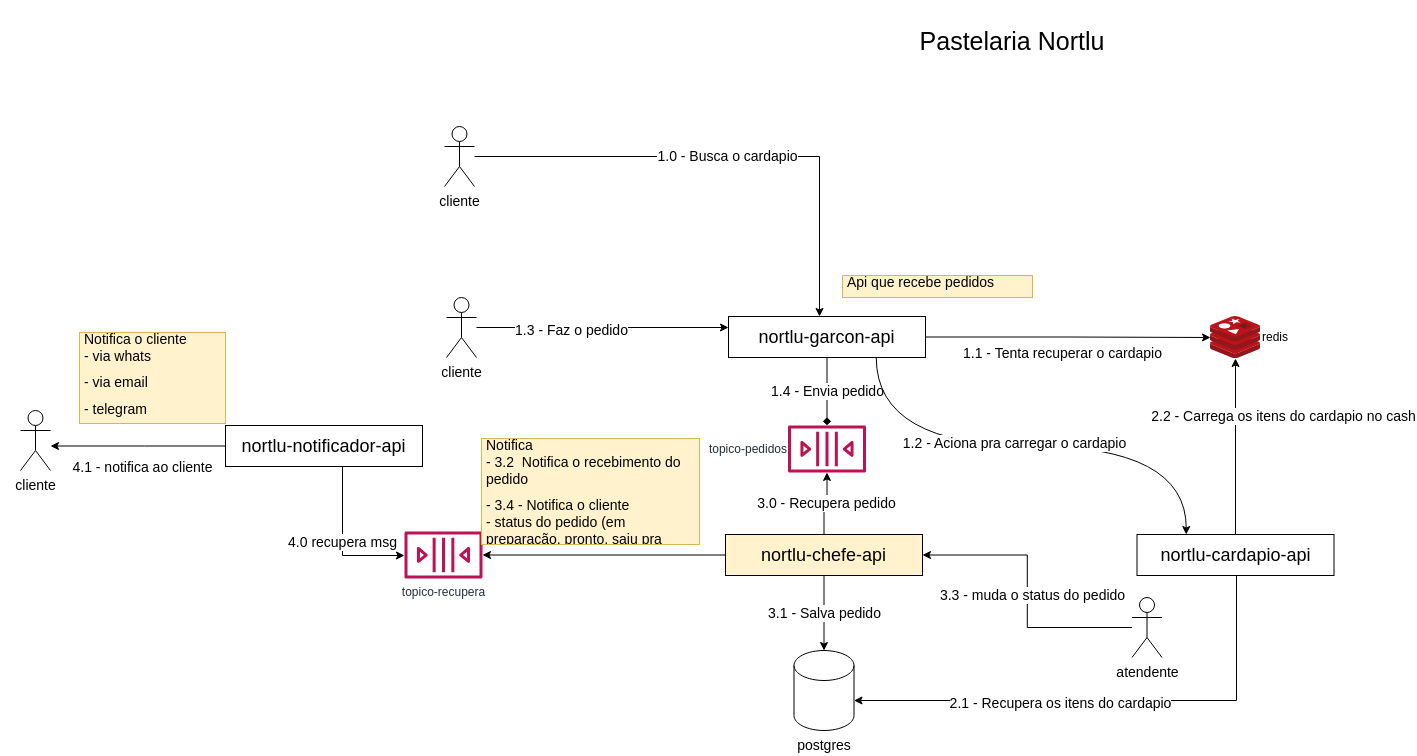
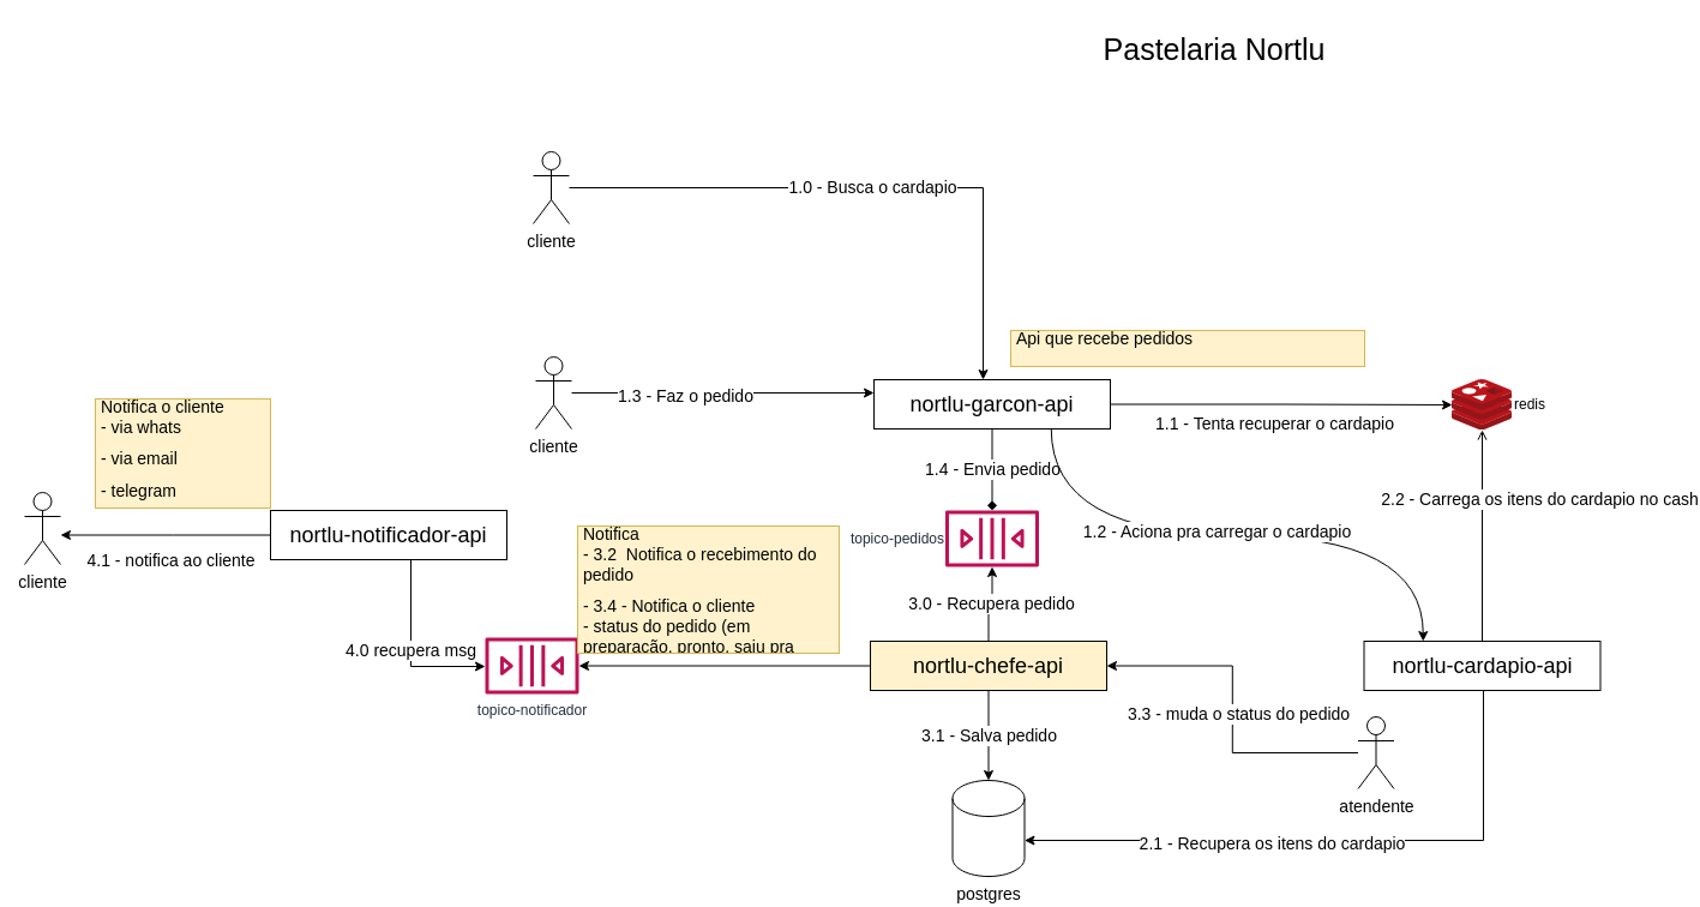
- <mxCell id="9" value="&lt;h1 style=&quot;font-size: 14px&quot;&gt;&lt;span style=&quot;font-weight: normal&quot;&gt;Api que recebe pedidos&amp;nbsp;&lt;/span&gt;&lt;/h1&gt;" style="text;html=1;strokeColor=#d6b656;fillColor=#fff2cc;spacing=5;spacingTop=-20;whiteSpace=wrap;overflow=hidden;rounded=0;fontSize=14;fontStyle=0" vertex="1" parent="1"><mxGeometry x="842" y="275" width="190" height="22" as="geometry" /></mxCell>
+ <mxCell id="9" value="&lt;h1 style=&quot;font-size: 14px&quot;&gt;&lt;span style=&quot;font-weight: normal&quot;&gt;Api que recebe pedidos&amp;nbsp;&lt;/span&gt;&lt;/h1&gt;" style="text;html=1;strokeColor=#d6b656;fillColor=#fff2cc;spacing=5;spacingTop=-20;whiteSpace=wrap;overflow=hidden;rounded=0;fontSize=14;fontStyle=0" vertex="1" parent="1"><mxGeometry x="842" y="275" width="295" height="30" as="geometry" /></mxCell>
- <mxCell id="17" value="2.2 - Carrega os itens do cardapio no cash" style="edgeStyle=orthogonalEdgeStyle;rounded=0;orthogonalLoop=1;jettySize=auto;html=1;fontSize=14;" edge="1" parent="1" source="20" target="16"><mxGeometry x="0.343" y="-48" relative="1" as="geometry"><mxPoint as="offset" /></mxGeometry></mxCell>
+ <mxCell id="17" value="2.2 - Carrega os itens do cardapio no cash" style="edgeStyle=orthogonalEdgeStyle;rounded=0;orthogonalLoop=1;jettySize=auto;html=1;fontSize=14;endArrow=open;" edge="1" parent="1" source="20" target="16"><mxGeometry x="0.343" y="-48" relative="1" as="geometry"><mxPoint as="offset" /></mxGeometry></mxCell>
- <mxCell id="24" value="topico-recupera" style="outlineConnect=0;fontColor=#232F3E;gradientColor=none;fillColor=#BC1356;strokeColor=none;dashed=0;verticalLabelPosition=bottom;verticalAlign=top;align=center;html=1;fontSize=12;fontStyle=0;aspect=fixed;pointerEvents=1;shape=mxgraph.aws4.queue;labelPosition=center;" vertex="1" parent="1"><mxGeometry x="404" y="531" width="78" height="47" as="geometry" /></mxCell>
+ <mxCell id="24" value="topico-notificador" style="outlineConnect=0;fontColor=#232F3E;gradientColor=none;fillColor=#BC1356;strokeColor=none;dashed=0;verticalLabelPosition=bottom;verticalAlign=top;align=center;html=1;fontSize=12;fontStyle=0;aspect=fixed;pointerEvents=1;shape=mxgraph.aws4.queue;labelPosition=center;" vertex="1" parent="1"><mxGeometry x="404" y="531" width="78" height="47" as="geometry" /></mxCell>
